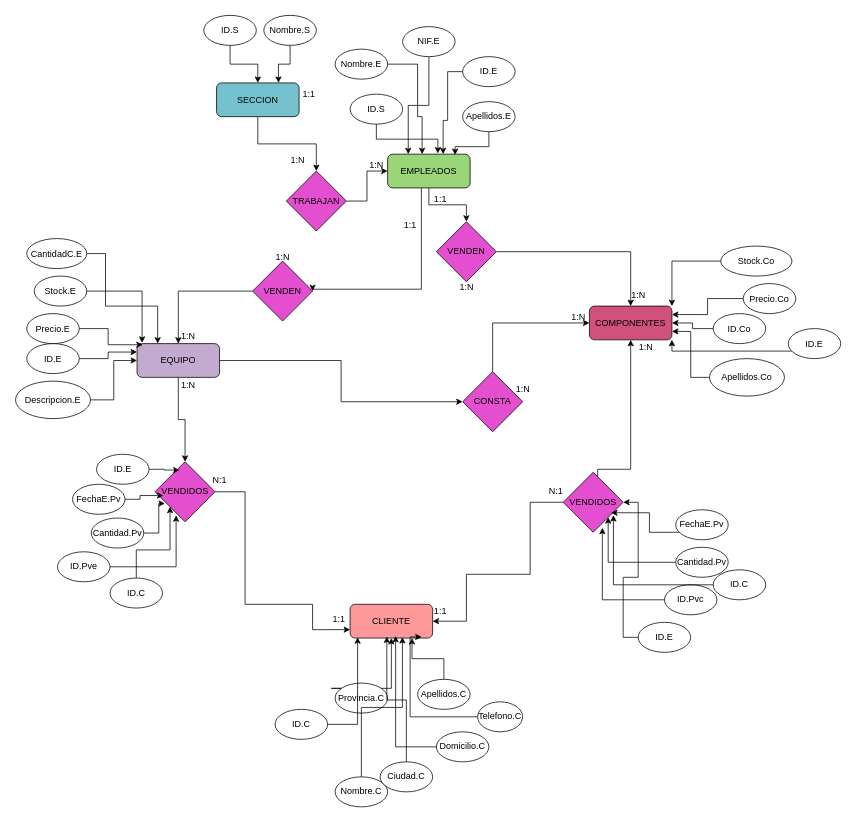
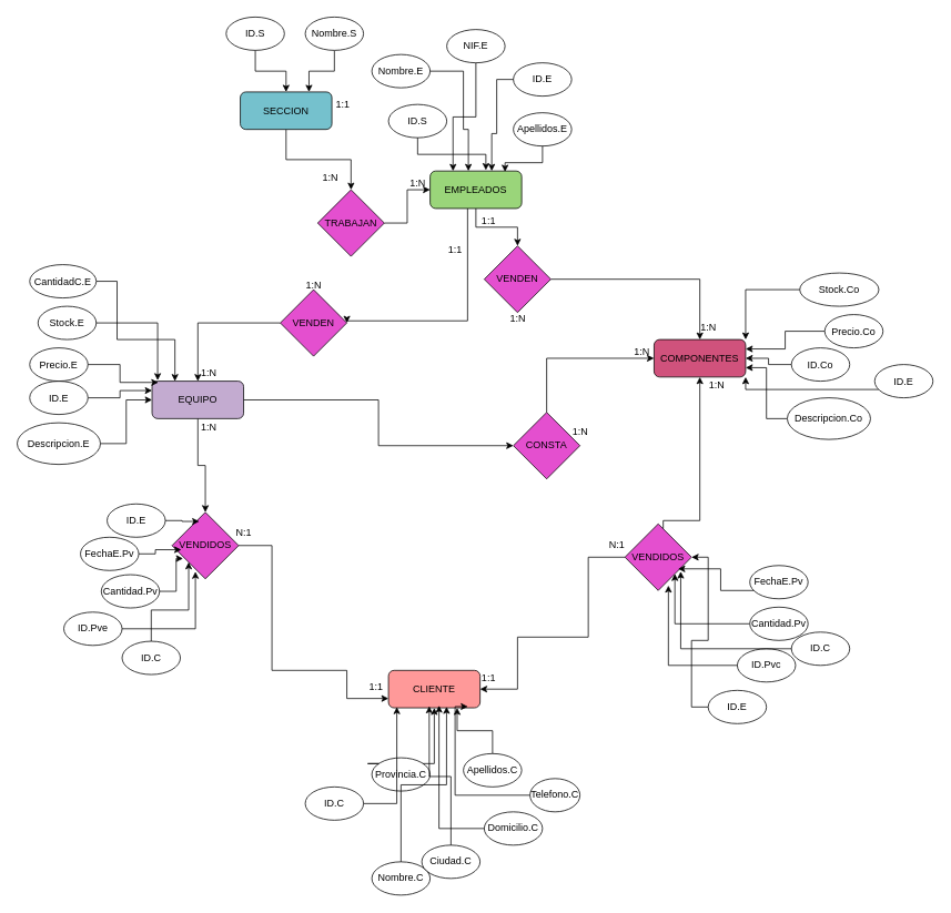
- <mxCell id="86" value="Nombre.S" style="ellipse;whiteSpace=wrap;html=1;" vertex="1" parent="1"><mxGeometry x="351" y="20" width="70" height="40" as="geometry" /></mxCell>
+ <mxCell id="86" value="Nombre.S" style="ellipse;whiteSpace=wrap;html=1;" vertex="1" parent="1"><mxGeometry x="366" y="20" width="70" height="40" as="geometry" /></mxCell>
- <mxCell id="49" value="Apellidos.Co" style="ellipse;whiteSpace=wrap;html=1;" vertex="1" parent="1"><mxGeometry x="945" y="477.5" width="100" height="50" as="geometry" /></mxCell>
+ <mxCell id="49" value="Descripcion.Co" style="ellipse;whiteSpace=wrap;html=1;" vertex="1" parent="1"><mxGeometry x="945" y="477.5" width="100" height="50" as="geometry" /></mxCell>
